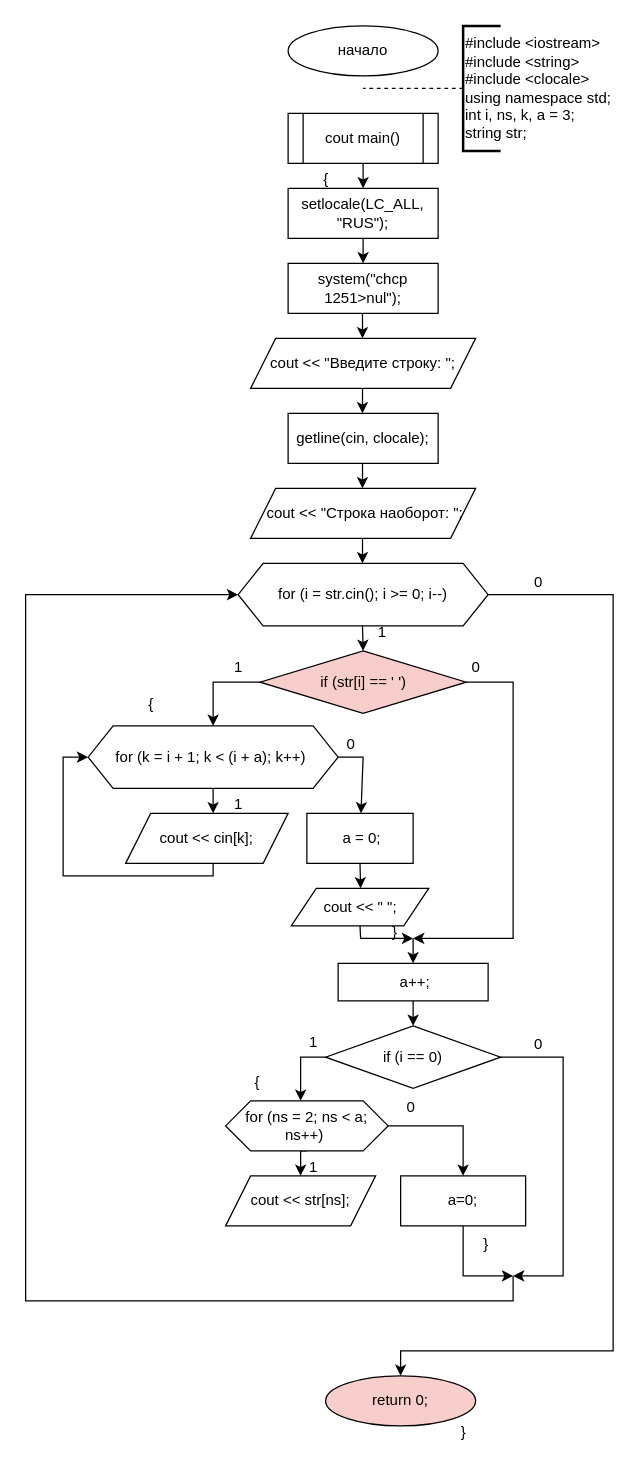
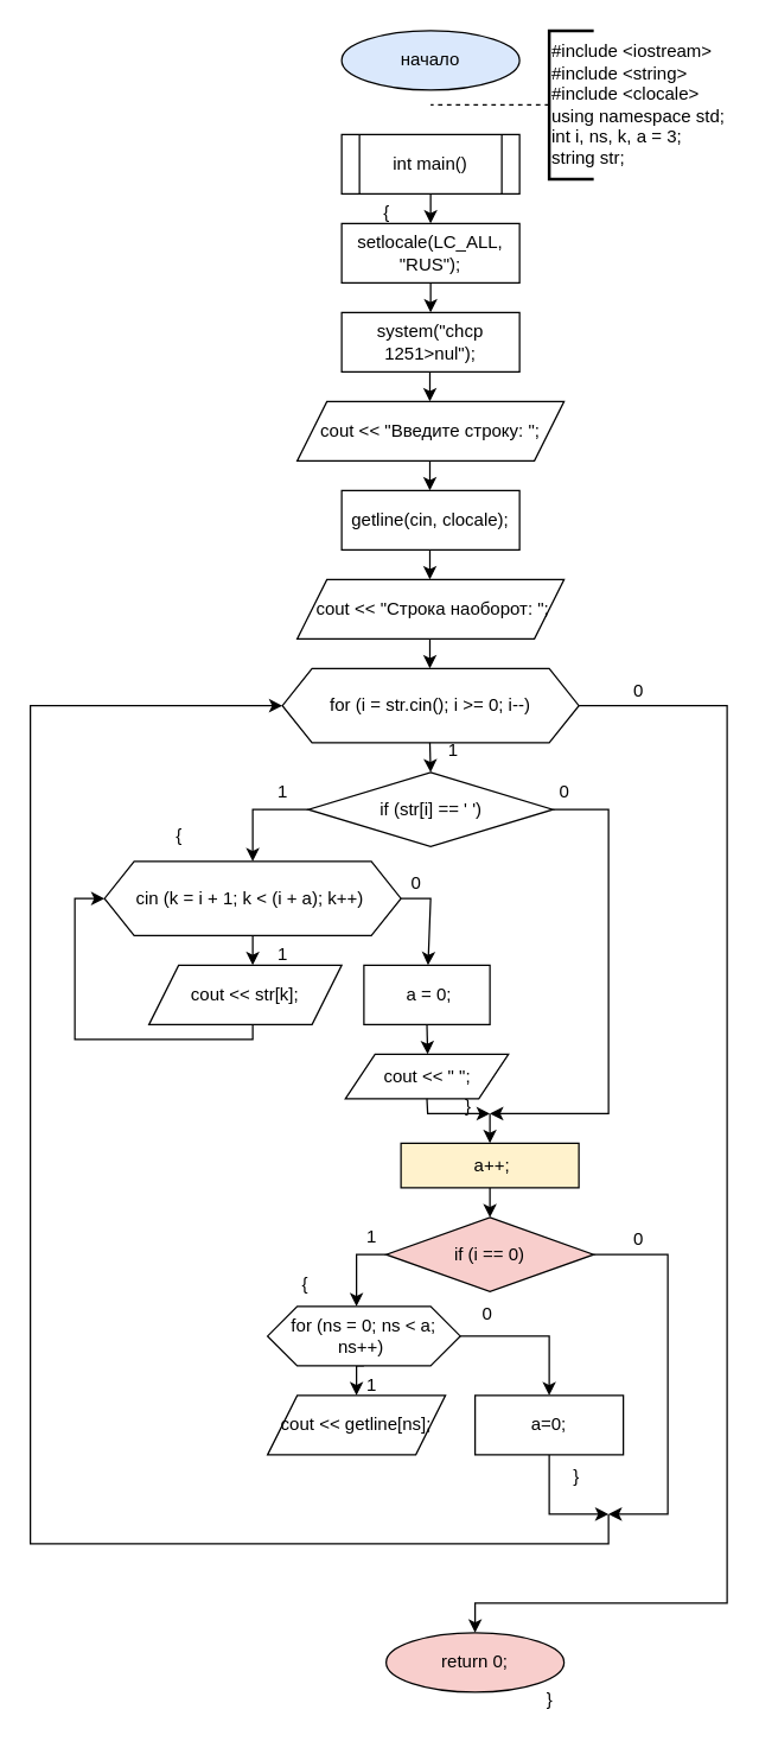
- <mxCell id="2" value="начало" style="ellipse;whiteSpace=wrap;html=1;" parent="1" vertex="1"><mxGeometry x="230" width="120" height="40" as="geometry" y="20" /></mxCell>
+ <mxCell id="2" value="начало" style="ellipse;whiteSpace=wrap;html=1;fillColor=#dae8fc;" parent="1" vertex="1"><mxGeometry x="230" width="120" height="40" as="geometry" y="20" /></mxCell>
- <mxCell id="3" value="cout main()" style="shape=process;whiteSpace=wrap;html=1;backgroundOutline=1;" parent="1" vertex="1"><mxGeometry x="230" y="90" width="120" height="40" as="geometry" /></mxCell>
+ <mxCell id="3" value="int main()" style="shape=process;whiteSpace=wrap;html=1;backgroundOutline=1;" parent="1" vertex="1"><mxGeometry x="230" y="90" width="120" height="40" as="geometry" /></mxCell>
- <mxCell id="19" value="if (str[i] == ' ')" style="rhombus;whiteSpace=wrap;html=1;fillColor=#f8cecc;" parent="1" vertex="1"><mxGeometry x="207.5" y="520" width="165" height="50" as="geometry" /></mxCell>
+ <mxCell id="19" value="if (str[i] == ' ')" style="rhombus;whiteSpace=wrap;html=1;" parent="1" vertex="1"><mxGeometry x="207.5" y="520" width="165" height="50" as="geometry" /></mxCell>
- <mxCell id="21" value="for (k = i + 1; k &amp;lt; (i + a); k++)&amp;nbsp;" style="shape=hexagon;perimeter=hexagonPerimeter2;whiteSpace=wrap;html=1;fixedSize=1;" parent="1" vertex="1"><mxGeometry x="70" y="580" width="200" height="50" as="geometry" /></mxCell>
+ <mxCell id="21" value="cin (k = i + 1; k &amp;lt; (i + a); k++)&amp;nbsp;" style="shape=hexagon;perimeter=hexagonPerimeter2;whiteSpace=wrap;html=1;fixedSize=1;" parent="1" vertex="1"><mxGeometry x="70" y="580" width="200" height="50" as="geometry" /></mxCell>
- <mxCell id="23" value="cout &amp;lt;&amp;lt; cin[k];" style="shape=parallelogram;perimeter=parallelogramPerimeter;whiteSpace=wrap;html=1;fixedSize=1;" parent="1" vertex="1"><mxGeometry x="100" y="650" width="130" height="40" as="geometry" /></mxCell>
+ <mxCell id="23" value="cout &amp;lt;&amp;lt; str[k];" style="shape=parallelogram;perimeter=parallelogramPerimeter;whiteSpace=wrap;html=1;fixedSize=1;" parent="1" vertex="1"><mxGeometry x="100" y="650" width="130" height="40" as="geometry" /></mxCell>
- <mxCell id="32" value="&amp;nbsp;a++;" style="rounded=0;whiteSpace=wrap;html=1;" parent="1" vertex="1"><mxGeometry x="270" y="770" width="120" height="30" as="geometry" /></mxCell>
+ <mxCell id="32" value="&amp;nbsp;a++;" style="rounded=0;whiteSpace=wrap;html=1;fillColor=#fff2cc;" parent="1" vertex="1"><mxGeometry x="270" y="770" width="120" height="30" as="geometry" /></mxCell>
- <mxCell id="35" value="if (i == 0)" style="rhombus;whiteSpace=wrap;html=1;" parent="1" vertex="1"><mxGeometry x="260" y="820" width="140" height="50" as="geometry" /></mxCell>
+ <mxCell id="35" value="if (i == 0)" style="rhombus;whiteSpace=wrap;html=1;fillColor=#f8cecc;" parent="1" vertex="1"><mxGeometry x="260" y="820" width="140" height="50" as="geometry" /></mxCell>
- <mxCell id="39" value="for (ns = 2; ns &amp;lt; a; ns++)&amp;nbsp;" style="shape=hexagon;perimeter=hexagonPerimeter2;whiteSpace=wrap;html=1;fixedSize=1;" parent="1" vertex="1"><mxGeometry x="180" y="880" width="130" height="40" as="geometry" /></mxCell>
+ <mxCell id="39" value="for (ns = 0; ns &amp;lt; a; ns++)&amp;nbsp;" style="shape=hexagon;perimeter=hexagonPerimeter2;whiteSpace=wrap;html=1;fixedSize=1;" parent="1" vertex="1"><mxGeometry x="180" y="880" width="130" height="40" as="geometry" /></mxCell>
- <mxCell id="40" value="cout &amp;lt;&amp;lt; str[ns];" style="shape=parallelogram;perimeter=parallelogramPerimeter;whiteSpace=wrap;html=1;fixedSize=1;" vertex="1" parent="1"><mxGeometry x="180" y="940" width="120" height="40" as="geometry" /></mxCell>
+ <mxCell id="40" value="cout &amp;lt;&amp;lt; getline[ns];" style="shape=parallelogram;perimeter=parallelogramPerimeter;whiteSpace=wrap;html=1;fixedSize=1;" vertex="1" parent="1"><mxGeometry x="180" y="940" width="120" height="40" as="geometry" /></mxCell>
